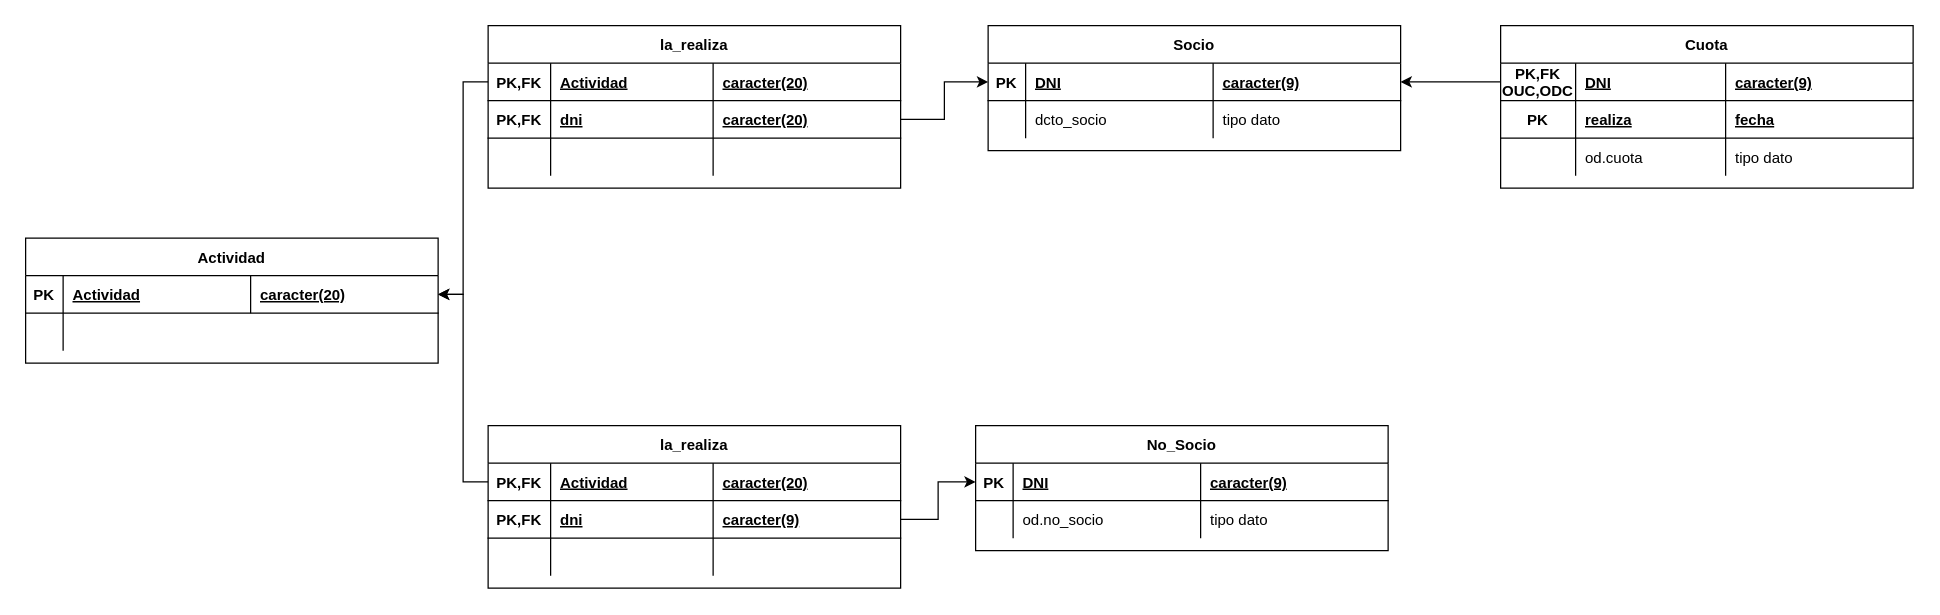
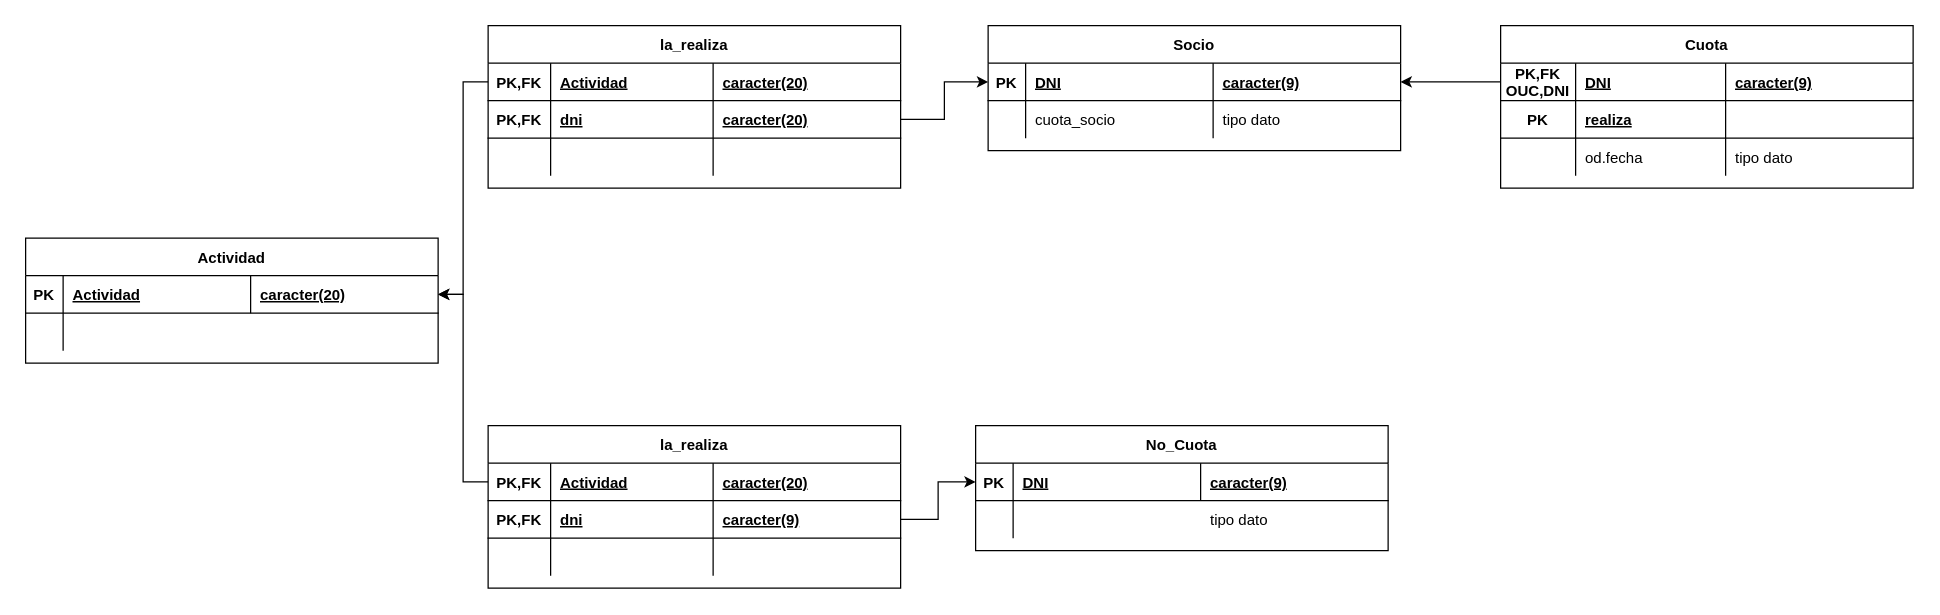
- <mxCell id="56" value="PK,FK&#10;OUC,ODC" style="shape=partialRectangle;connectable=0;fillColor=none;top=0;left=0;bottom=0;right=0;fontStyle=1;overflow=hidden;" vertex="1" parent="55"><mxGeometry width="60" height="30" as="geometry"><mxRectangle width="60" height="30" as="alternateBounds" /></mxGeometry></mxCell>
+ <mxCell id="56" value="PK,FK&#10;OUC,DNI" style="shape=partialRectangle;connectable=0;fillColor=none;top=0;left=0;bottom=0;right=0;fontStyle=1;overflow=hidden;" vertex="1" parent="55"><mxGeometry width="60" height="30" as="geometry"><mxRectangle width="60" height="30" as="alternateBounds" /></mxGeometry></mxCell>
- <mxCell id="62" value="fecha" style="shape=partialRectangle;connectable=0;fillColor=none;top=0;left=0;bottom=0;right=0;align=left;spacingLeft=6;fontStyle=5;overflow=hidden;" vertex="1" parent="59"><mxGeometry x="180" width="150" height="30" as="geometry"><mxRectangle width="150" height="30" as="alternateBounds" /></mxGeometry></mxCell>
- <mxCell id="17" value="dcto_socio" style="shape=partialRectangle;connectable=0;fillColor=none;top=0;left=0;bottom=0;right=0;align=left;spacingLeft=6;overflow=hidden;" vertex="1" parent="15"><mxGeometry x="30" width="150" height="30" as="geometry"><mxRectangle width="150" height="30" as="alternateBounds" /></mxGeometry></mxCell>
+ <mxCell id="17" value="cuota_socio" style="shape=partialRectangle;connectable=0;fillColor=none;top=0;left=0;bottom=0;right=0;align=left;spacingLeft=6;overflow=hidden;" vertex="1" parent="15"><mxGeometry x="30" width="150" height="30" as="geometry"><mxRectangle width="150" height="30" as="alternateBounds" /></mxGeometry></mxCell>
- <mxCell id="65" value="od.cuota" style="shape=partialRectangle;connectable=0;fillColor=none;top=0;left=0;bottom=0;right=0;align=left;spacingLeft=6;overflow=hidden;" vertex="1" parent="63"><mxGeometry x="60" width="120" height="30" as="geometry"><mxRectangle width="120" height="30" as="alternateBounds" /></mxGeometry></mxCell>
+ <mxCell id="65" value="od.fecha" style="shape=partialRectangle;connectable=0;fillColor=none;top=0;left=0;bottom=0;right=0;align=left;spacingLeft=6;overflow=hidden;" vertex="1" parent="63"><mxGeometry x="60" width="120" height="30" as="geometry"><mxRectangle width="120" height="30" as="alternateBounds" /></mxGeometry></mxCell>
- <mxCell id="45" value="No_Socio" style="shape=table;startSize=30;container=1;collapsible=1;childLayout=tableLayout;fixedRows=1;rowLines=0;fontStyle=1;align=center;resizeLast=1;" vertex="1" parent="1"><mxGeometry x="780" y="340" width="330" height="100" as="geometry" /></mxCell>
+ <mxCell id="45" value="No_Cuota" style="shape=table;startSize=30;container=1;collapsible=1;childLayout=tableLayout;fixedRows=1;rowLines=0;fontStyle=1;align=center;resizeLast=1;" vertex="1" parent="1"><mxGeometry x="780" y="340" width="330" height="100" as="geometry" /></mxCell>
- <mxCell id="52" value="od.no_socio" style="shape=partialRectangle;connectable=0;fillColor=none;top=0;left=0;bottom=0;right=0;align=left;spacingLeft=6;overflow=hidden;" vertex="1" parent="50"><mxGeometry x="30" width="150" height="30" as="geometry"><mxRectangle width="150" height="30" as="alternateBounds" /></mxGeometry></mxCell>
